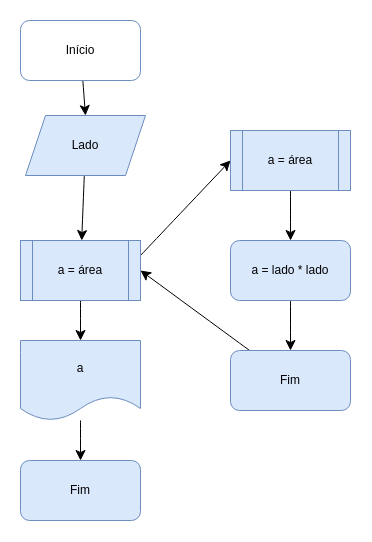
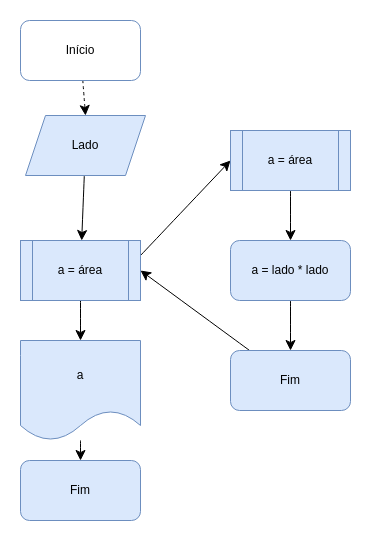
- <mxCell id="2" style="edgeStyle=none;curved=1;rounded=0;orthogonalLoop=1;jettySize=auto;html=1;entryX=0.5;entryY=0;entryDx=0;entryDy=0;fontSize=12;startSize=8;endSize=8;" edge="1" parent="1" source="3" target="5"><mxGeometry relative="1" as="geometry" /></mxCell>
+ <mxCell id="2" style="edgeStyle=none;curved=1;rounded=0;orthogonalLoop=1;jettySize=auto;html=1;entryX=0.5;entryY=0;entryDx=0;entryDy=0;fontSize=12;startSize=8;endSize=8;dashed=1;" edge="1" parent="1" source="3" target="5"><mxGeometry relative="1" as="geometry" /></mxCell>
- <mxCell id="16" value="a" style="shape=document;whiteSpace=wrap;html=1;boundedLbl=1;fillColor=#dae8fc;strokeColor=#6c8ebf;" vertex="1" parent="1"><mxGeometry x="20" y="340" width="120" height="80" as="geometry" /></mxCell>
+ <mxCell id="16" value="a" style="shape=document;whiteSpace=wrap;html=1;boundedLbl=1;fillColor=#dae8fc;strokeColor=#6c8ebf;" vertex="1" parent="1"><mxGeometry x="20" y="340" width="120" height="100" as="geometry" /></mxCell>
